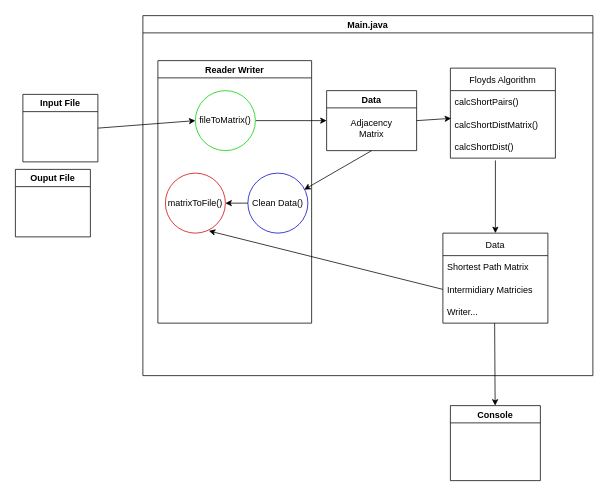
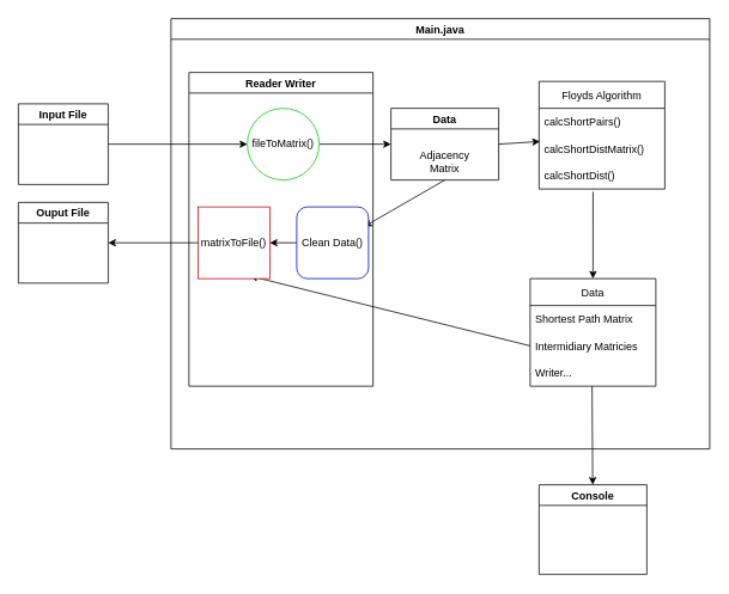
- <mxCell id="21" value="fileToMatrix()" style="ellipse;whiteSpace=wrap;html=1;aspect=fixed;strokeColor=#00CC00;" vertex="1" parent="20"><mxGeometry x="50" y="40" width="80" height="80" as="geometry" /></mxCell>
+ <mxCell id="21" value="fileToMatrix()" style="ellipse;whiteSpace=wrap;html=1;aspect=fixed;strokeColor=#00CC00;" vertex="1" parent="20"><mxGeometry x="65" y="40" width="80" height="80" as="geometry" /></mxCell>
- <mxCell id="3" value="Input File" style="swimlane;" vertex="1" parent="1"><mxGeometry x="30" y="125" width="100" height="90" as="geometry" /></mxCell>
+ <mxCell id="3" value="Input File" style="swimlane;" vertex="1" parent="1"><mxGeometry x="20" y="115" width="100" height="90" as="geometry" /></mxCell>
- <mxCell id="6" value="Adjacency Matrix" style="text;html=1;strokeColor=none;fillColor=none;align=center;verticalAlign=middle;whiteSpace=wrap;rounded=0;" vertex="1" parent="5"><mxGeometry x="30" y="35" width="60" height="30" as="geometry" /></mxCell>
+ <mxCell id="6" value="Adjacency Matrix" style="text;html=1;strokeColor=none;fillColor=none;align=center;verticalAlign=middle;whiteSpace=wrap;rounded=0;" vertex="1" parent="5"><mxGeometry x="30" y="45" width="60" height="30" as="geometry" /></mxCell>
+ <mxCell id="26" value="" style="endArrow=classic;html=1;rounded=0;exitX=0;exitY=0.5;exitDx=0;exitDy=0;entryX=1;entryY=0.5;entryDx=0;entryDy=0;" edge="1" parent="1" source="24" target="25"><mxGeometry width="50" height="50" relative="1" as="geometry"><mxPoint x="650" y="170" as="sourcePoint" /><mxPoint x="700.98" y="166.99" as="targetPoint" /></mxGeometry></mxCell>
- <mxCell id="24" value="matrixToFile()" style="ellipse;whiteSpace=wrap;html=1;aspect=fixed;strokeColor=#CC0000;" vertex="1" parent="20"><mxGeometry x="10" y="150" width="80" height="80" as="geometry" /></mxCell>
+ <mxCell id="24" value="matrixToFile()" style="whiteSpace=wrap;html=1;aspect=fixed;strokeColor=#CC0000;rounded=0;" vertex="1" parent="20"><mxGeometry x="10" y="150" width="80" height="80" as="geometry" /></mxCell>
- <mxCell id="22" value="Clean Data()" style="ellipse;whiteSpace=wrap;html=1;aspect=fixed;strokeColor=#0000CC;" vertex="1" parent="20"><mxGeometry x="120" y="150" width="80" height="80" as="geometry" /></mxCell>
+ <mxCell id="22" value="Clean Data()" style="whiteSpace=wrap;html=1;aspect=fixed;strokeColor=#0000CC;rounded=1;" vertex="1" parent="20"><mxGeometry x="120" y="150" width="80" height="80" as="geometry" /></mxCell>
